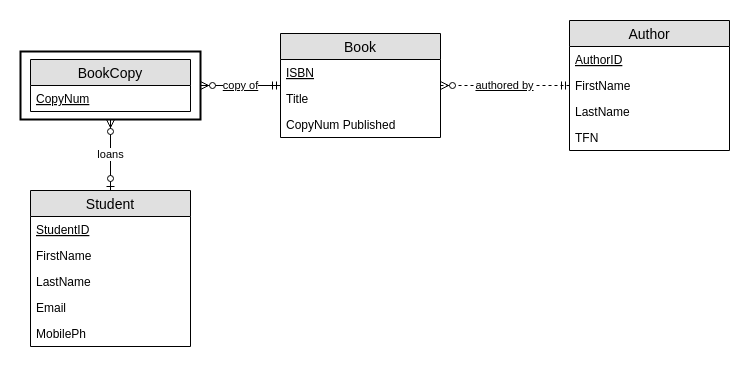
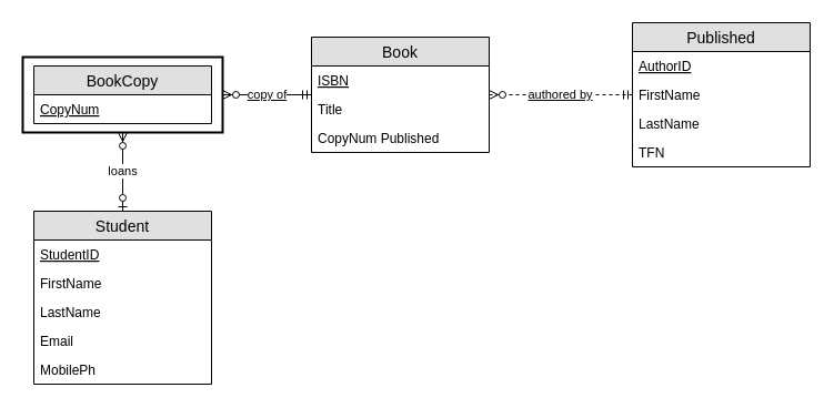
- <mxCell id="14" style="swimlane;fontStyle=0;childLayout=stackLayout;horizontal=1;startSize=26;fillColor=#e0e0e0;horizontalStack=0;resizeParent=1;resizeParentMax=0;resizeLast=0;collapsible=1;marginBottom=0;swimlaneFillColor=#ffffff;align=center;fontSize=14;" value="&#10;Author&#10;" parent="1" vertex="1"><mxGeometry as="geometry" width="160" height="130" y="20" x="569" /></mxCell>
+ <mxCell id="14" style="swimlane;fontStyle=0;childLayout=stackLayout;horizontal=1;startSize=26;fillColor=#e0e0e0;horizontalStack=0;resizeParent=1;resizeParentMax=0;resizeLast=0;collapsible=1;marginBottom=0;swimlaneFillColor=#ffffff;align=center;fontSize=14;" value="&#10;Published&#10;" parent="1" vertex="1"><mxGeometry as="geometry" width="160" height="130" y="20" x="569" /></mxCell>
